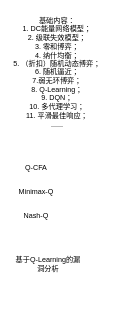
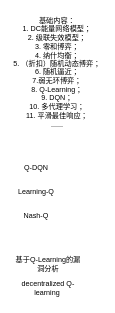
- <mxCell id="3" value="Q-CFA" style="text;html=1;strokeColor=none;fillColor=none;align=center;verticalAlign=middle;whiteSpace=wrap;rounded=0;" vertex="1" parent="1"><mxGeometry x="20" y="260" width="80" height="40" as="geometry" /></mxCell>
+ <mxCell id="3" value="Q-DQN" style="text;html=1;strokeColor=none;fillColor=none;align=center;verticalAlign=middle;whiteSpace=wrap;rounded=0;" vertex="1" parent="1"><mxGeometry x="20" y="260" width="80" height="40" as="geometry" /></mxCell>
- <mxCell id="4" value="Minimax-Q" style="text;html=1;strokeColor=none;fillColor=none;align=center;verticalAlign=middle;whiteSpace=wrap;rounded=0;" vertex="1" parent="1"><mxGeometry x="20" y="300" width="80" height="40" as="geometry" /></mxCell>
+ <mxCell id="4" value="Learning-Q" style="text;html=1;strokeColor=none;fillColor=none;align=center;verticalAlign=middle;whiteSpace=wrap;rounded=0;" vertex="1" parent="1"><mxGeometry x="20" y="300" width="80" height="40" as="geometry" /></mxCell>
+ <mxCell id="7" value="&lt;span&gt;decentralized Q-learning&amp;nbsp;&lt;/span&gt;&lt;br&gt;" style="text;html=1;strokeColor=none;fillColor=none;align=center;verticalAlign=middle;whiteSpace=wrap;rounded=0;" vertex="1" parent="1"><mxGeometry x="20" y="460" width="120" height="40" as="geometry" /></mxCell>
